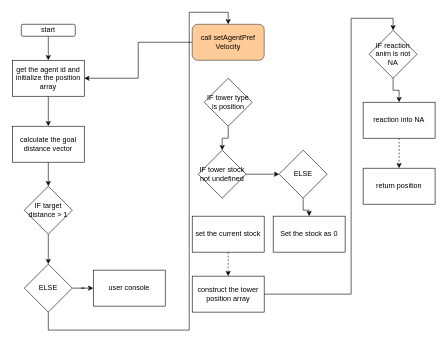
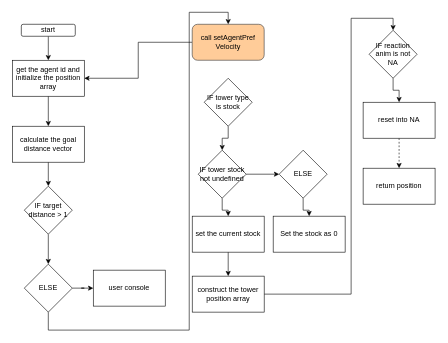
- <mxCell id="22" value="IF tower type is position" style="rhombus;whiteSpace=wrap;html=1;" vertex="1" parent="1"><mxGeometry x="340" y="130" width="80" height="80" as="geometry" /></mxCell>
+ <mxCell id="22" value="IF tower type is stock" style="rhombus;whiteSpace=wrap;html=1;" vertex="1" parent="1"><mxGeometry x="340" y="130" width="80" height="80" as="geometry" /></mxCell>
- <mxCell id="19" value="reaction into NA" style="whiteSpace=wrap;html=1;rounded=0;" parent="1" vertex="1"><mxGeometry x="605" y="170" width="120" height="60" as="geometry" /></mxCell>
+ <mxCell id="19" value="reset into NA" style="whiteSpace=wrap;html=1;rounded=0;" parent="1" vertex="1"><mxGeometry x="605" y="170" width="120" height="60" as="geometry" /></mxCell>
+ <mxCell id="25" value="" style="edgeStyle=orthogonalEdgeStyle;rounded=0;orthogonalLoop=1;jettySize=auto;html=1;" edge="1" parent="1" source="27" target="29"><mxGeometry relative="1" as="geometry" /></mxCell>
- <mxCell id="28" value="" style="edgeStyle=orthogonalEdgeStyle;rounded=0;orthogonalLoop=1;jettySize=auto;html=1;dashed=1;" edge="1" parent="1" source="29" target="24"><mxGeometry relative="1" as="geometry" /></mxCell>
+ <mxCell id="28" value="" style="edgeStyle=orthogonalEdgeStyle;rounded=0;orthogonalLoop=1;jettySize=auto;html=1;" edge="1" parent="1" source="29" target="24"><mxGeometry relative="1" as="geometry" /></mxCell>
